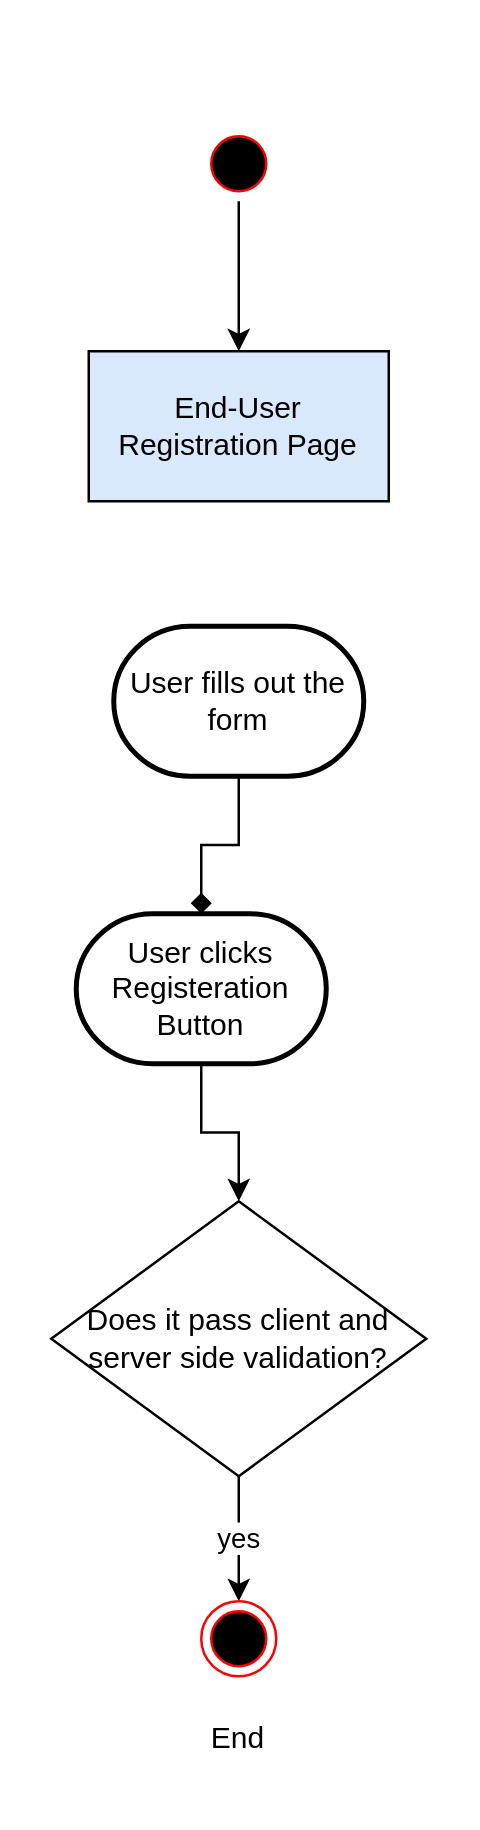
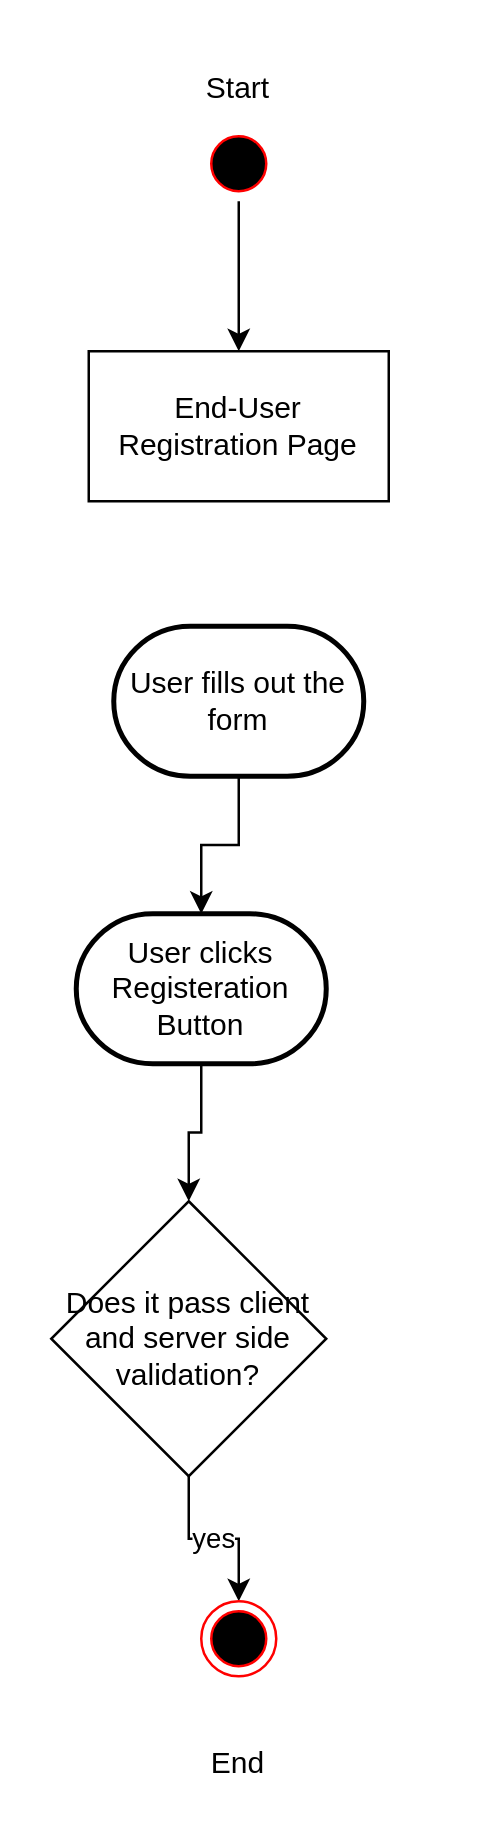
+ <mxCell id="12" value="Start" style="text;html=1;strokeColor=none;fillColor=none;align=center;verticalAlign=middle;whiteSpace=wrap;rounded=0;" parent="1" vertex="1"><mxGeometry x="65" y="20" width="60" height="30" as="geometry" /></mxCell>
- <mxCell id="13" value="End-User Registration Page" style="rounded=0;whiteSpace=wrap;html=1;fillColor=#dae8fc;" vertex="1" parent="1"><mxGeometry x="35" y="140" width="120" height="60" as="geometry" /></mxCell>
+ <mxCell id="13" value="End-User Registration Page" style="rounded=0;whiteSpace=wrap;html=1;" vertex="1" parent="1"><mxGeometry x="35" y="140" width="120" height="60" as="geometry" /></mxCell>
- <mxCell id="3" style="edgeStyle=orthogonalEdgeStyle;rounded=0;orthogonalLoop=1;jettySize=auto;html=1;exitX=0.5;exitY=1;exitDx=0;exitDy=0;exitPerimeter=0;entryX=0.5;entryY=0;entryDx=0;entryDy=0;entryPerimeter=0;endArrow=diamond;" parent="1" source="4" target="6" edge="1"><mxGeometry relative="1" as="geometry"><mxPoint x="95.238" y="330" as="targetPoint" /></mxGeometry></mxCell>
+ <mxCell id="3" style="edgeStyle=orthogonalEdgeStyle;rounded=0;orthogonalLoop=1;jettySize=auto;html=1;exitX=0.5;exitY=1;exitDx=0;exitDy=0;exitPerimeter=0;entryX=0.5;entryY=0;entryDx=0;entryDy=0;entryPerimeter=0;" parent="1" source="4" target="6" edge="1"><mxGeometry relative="1" as="geometry"><mxPoint x="95.238" y="330" as="targetPoint" /></mxGeometry></mxCell>
- <mxCell id="8" value="Does it pass client and server side validation?" style="rhombus;whiteSpace=wrap;html=1;" parent="1" vertex="1"><mxGeometry x="20" y="480" width="150" height="110" as="geometry" /></mxCell>
+ <mxCell id="8" value="Does it pass client and server side validation?" style="rhombus;whiteSpace=wrap;html=1;" parent="1" vertex="1"><mxGeometry x="20" y="480" width="110" height="110" as="geometry" /></mxCell>
- <mxCell id="2" value="End" style="text;html=1;strokeColor=none;fillColor=none;align=center;verticalAlign=middle;whiteSpace=wrap;rounded=0;" parent="1" vertex="1"><mxGeometry x="65" y="680" width="60" height="30" as="geometry" /></mxCell>
+ <mxCell id="2" value="End" style="text;html=1;strokeColor=none;fillColor=none;align=center;verticalAlign=middle;whiteSpace=wrap;rounded=0;" parent="1" vertex="1"><mxGeometry x="65" y="690" width="60" height="30" as="geometry" /></mxCell>
